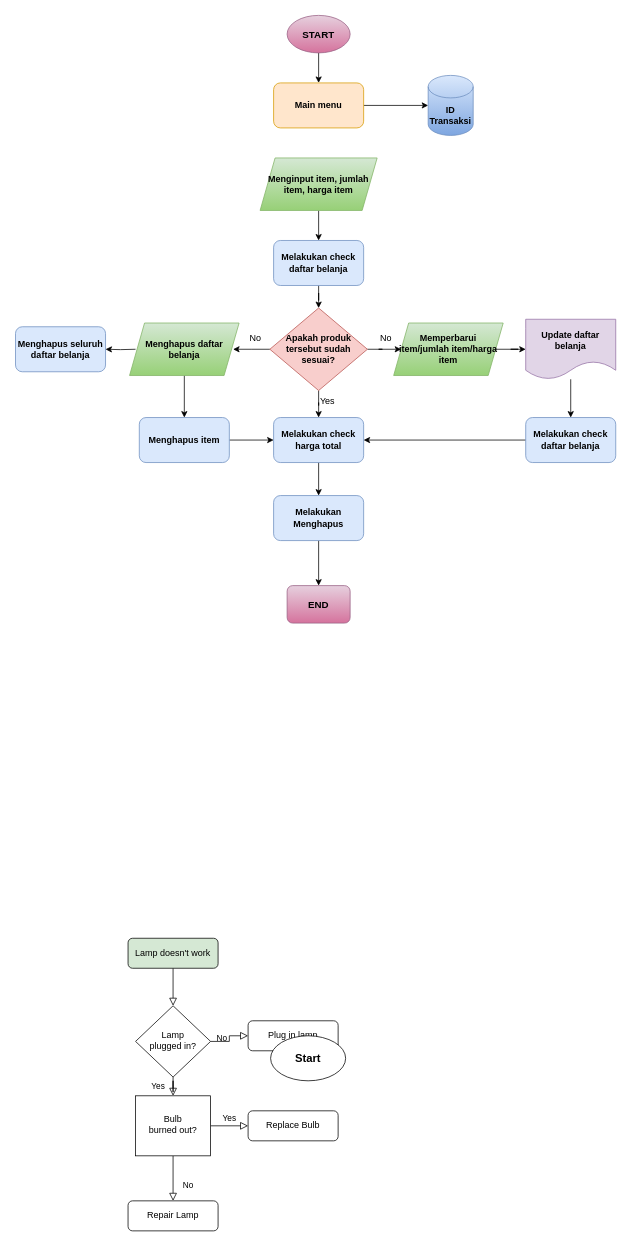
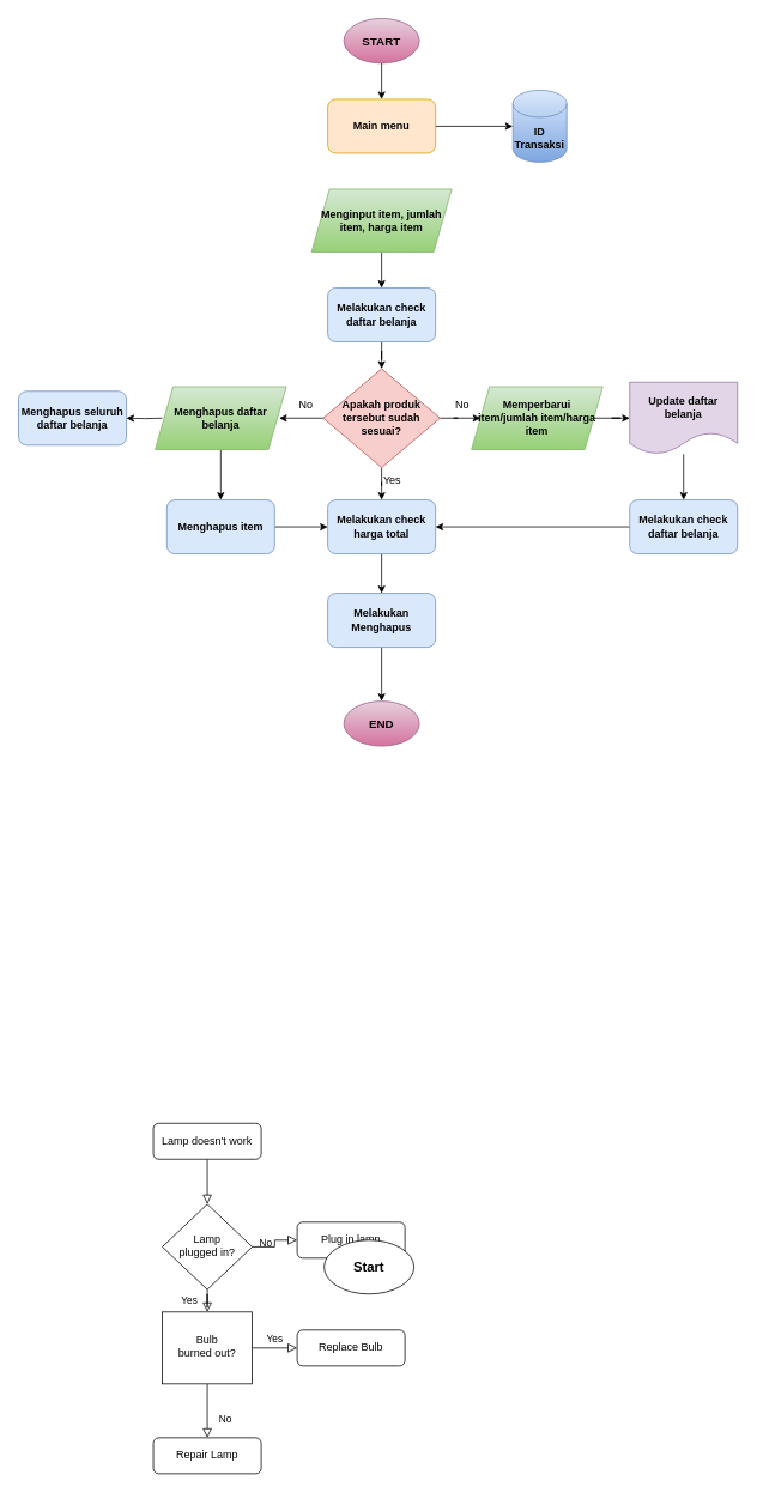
- <mxCell id="39" value="&lt;b&gt;&lt;font style=&quot;font-size: 13px;&quot;&gt;END&lt;/font&gt;&lt;/b&gt;" style="whiteSpace=wrap;html=1;fillColor=#e6d0de;strokeColor=#996185;gradientColor=#d5739d;rounded=1;" vertex="1" parent="1"><mxGeometry x="382" y="780" width="84" height="50" as="geometry" /></mxCell>
+ <mxCell id="39" value="&lt;b&gt;&lt;font style=&quot;font-size: 13px;&quot;&gt;END&lt;/font&gt;&lt;/b&gt;" style="ellipse;whiteSpace=wrap;html=1;fillColor=#e6d0de;strokeColor=#996185;gradientColor=#d5739d;" vertex="1" parent="1"><mxGeometry x="382" y="780" width="84" height="50" as="geometry" /></mxCell>
- <mxCell id="3" value="Lamp doesn't work" style="rounded=1;whiteSpace=wrap;html=1;fontSize=12;glass=0;strokeWidth=1;shadow=0;fillColor=#d5e8d4;" parent="1" vertex="1"><mxGeometry x="170" y="1250" width="120" height="40" as="geometry" /></mxCell>
+ <mxCell id="3" value="Lamp doesn't work" style="rounded=1;whiteSpace=wrap;html=1;fontSize=12;glass=0;strokeWidth=1;shadow=0;" parent="1" vertex="1"><mxGeometry x="170" y="1250" width="120" height="40" as="geometry" /></mxCell>
